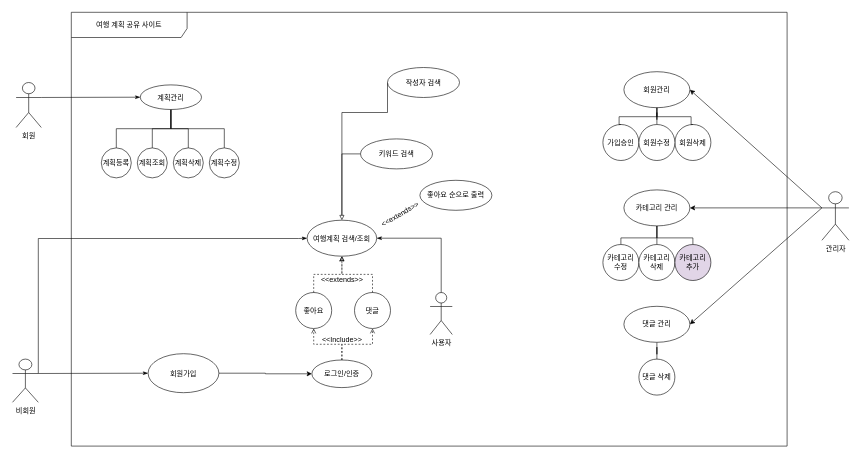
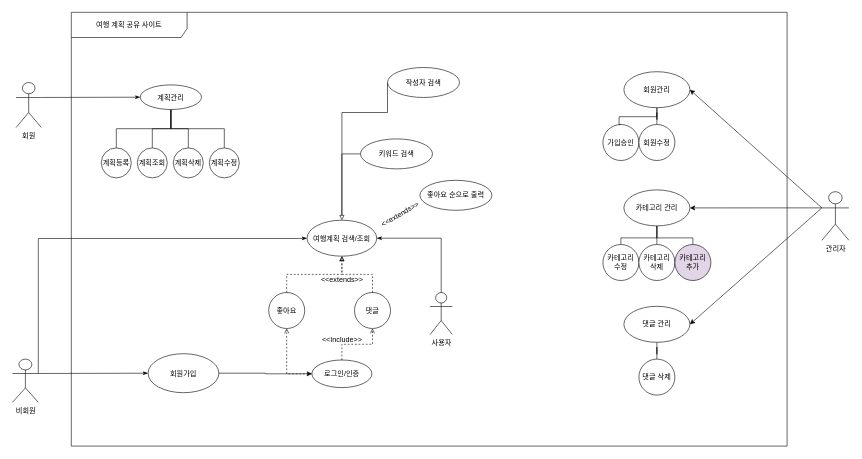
- <mxCell id="47" value="" style="edgeStyle=orthogonalEdgeStyle;rounded=0;orthogonalLoop=1;jettySize=auto;html=1;entryX=0.5;entryY=0;entryDx=0;entryDy=0;exitX=0.5;exitY=1;exitDx=0;exitDy=0;endArrow=none;endFill=0;" parent="1" source="33" target="34" edge="1"><mxGeometry relative="1" as="geometry"><mxPoint x="1169" y="176" as="sourcePoint" /><mxPoint x="1109" y="194" as="targetPoint" /><Array as="points"><mxPoint x="1094" y="194" /><mxPoint x="1151" y="194" /></Array></mxGeometry></mxCell>
- <mxCell id="34" value="회원삭제" style="ellipse;whiteSpace=wrap;html=1;align=center;" parent="1" vertex="1"><mxGeometry x="1124" y="207" width="60" height="60" as="geometry" /></mxCell>
- <mxCell id="16" value="좋아요" style="ellipse;whiteSpace=wrap;html=1;align=center;" parent="1" vertex="1"><mxGeometry x="492" y="487" width="60" height="60" as="geometry" /></mxCell>
+ <mxCell id="16" value="좋아요" style="ellipse;whiteSpace=wrap;html=1;align=center;" parent="1" vertex="1"><mxGeometry x="447" y="487" width="60" height="60" as="geometry" /></mxCell>
